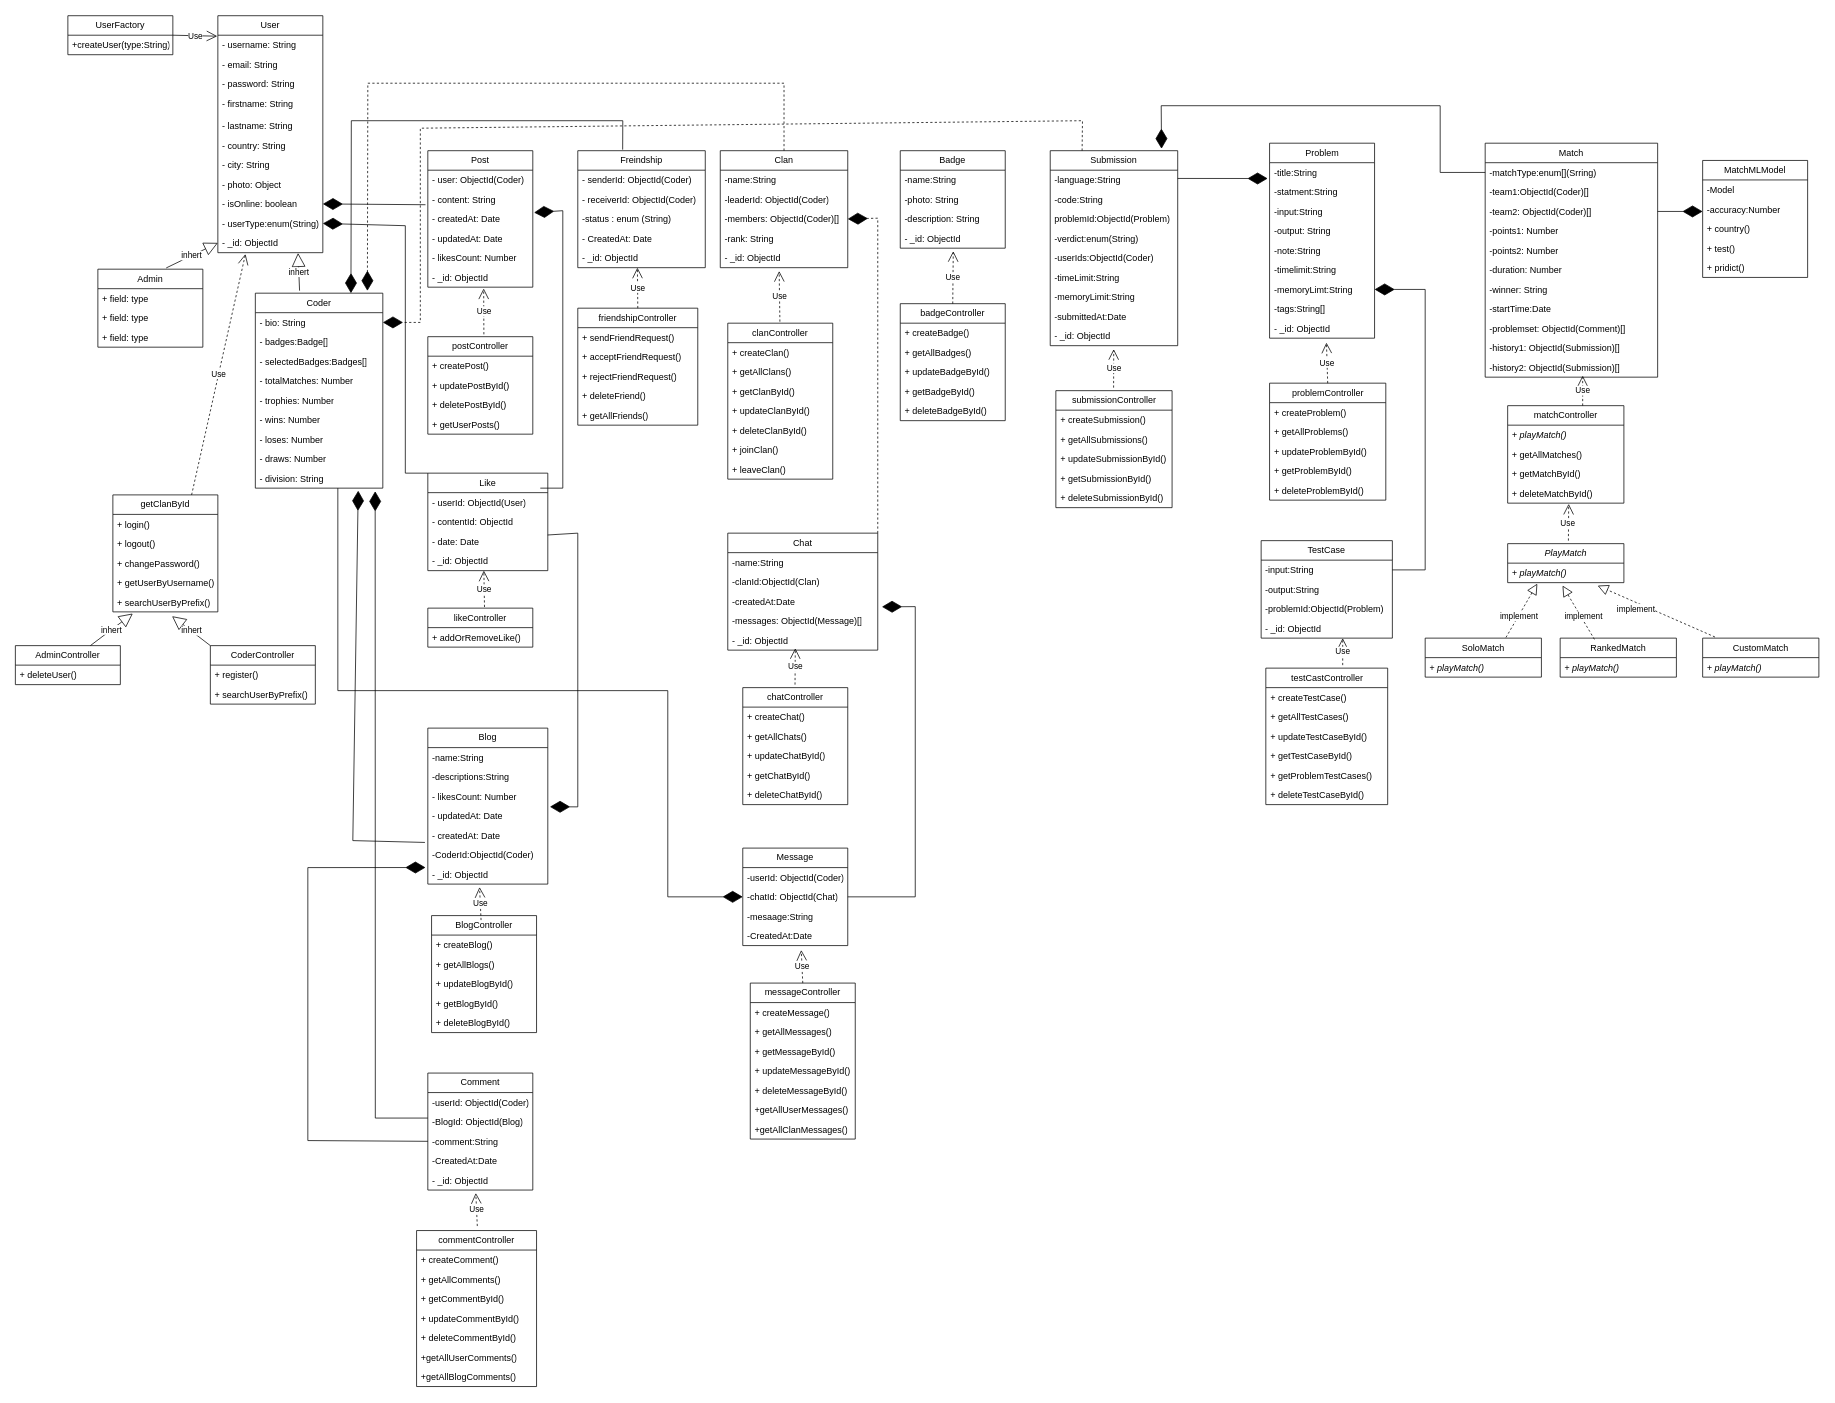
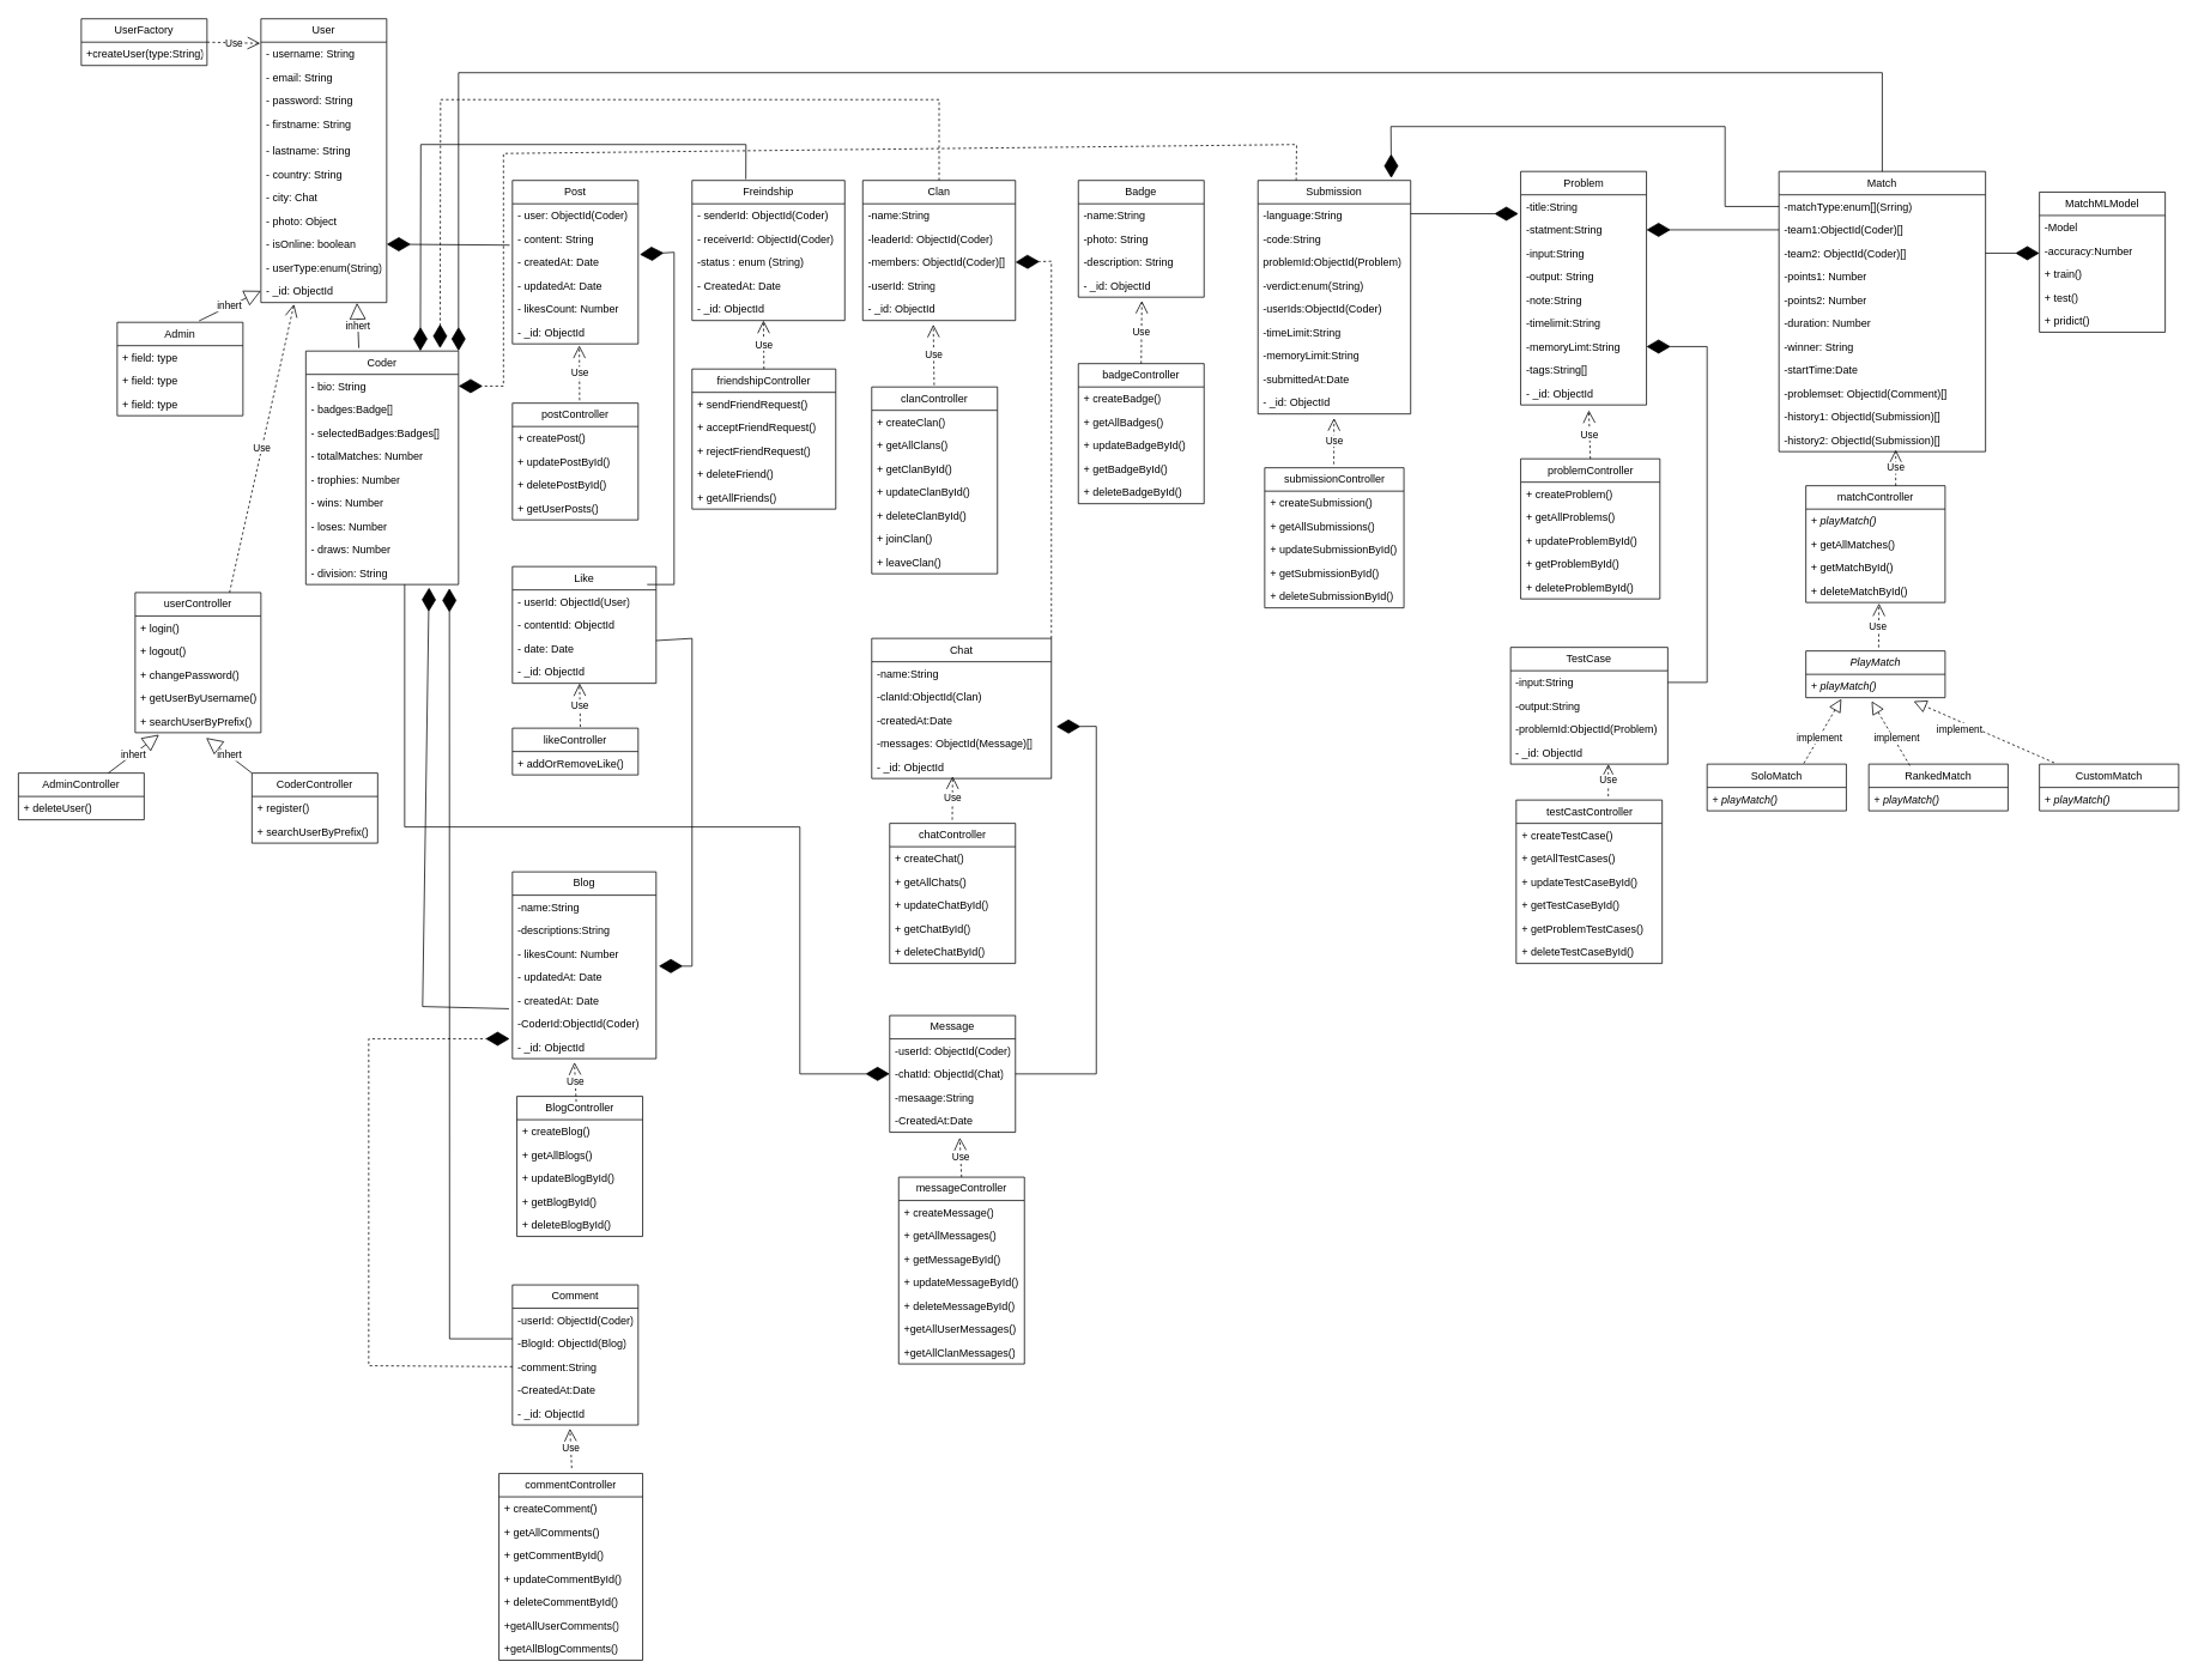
- <mxCell id="231" value="Use" style="endArrow=open;endSize=12;dashed=0;html=1;rounded=0;exitX=1;exitY=0.5;exitDx=0;exitDy=0;entryX=-0.006;entryY=0.05;entryDx=0;entryDy=0;entryPerimeter=0;" parent="1" source="229" target="194" edge="1"><mxGeometry width="160" relative="1" as="geometry"><mxPoint x="180" y="100" as="sourcePoint" /><mxPoint x="340" y="100" as="targetPoint" /></mxGeometry></mxCell>
+ <mxCell id="231" value="Use" style="endArrow=open;endSize=12;dashed=1;html=1;rounded=0;exitX=1;exitY=0.5;exitDx=0;exitDy=0;entryX=-0.006;entryY=0.05;entryDx=0;entryDy=0;entryPerimeter=0;" parent="1" source="229" target="194" edge="1"><mxGeometry width="160" relative="1" as="geometry"><mxPoint x="180" y="100" as="sourcePoint" /><mxPoint x="340" y="100" as="targetPoint" /></mxGeometry></mxCell>
+ <mxCell id="225" value="" style="endArrow=diamondThin;endFill=1;endSize=24;html=1;rounded=0;exitX=0.5;exitY=0;exitDx=0;exitDy=0;entryX=1;entryY=0;entryDx=0;entryDy=0;" parent="1" source="143" target="2" edge="1"><mxGeometry width="160" relative="1" as="geometry"><mxPoint x="2100" y="130" as="sourcePoint" /><mxPoint x="720" y="30" as="targetPoint" /><Array as="points"><mxPoint x="2095" y="80" /><mxPoint x="510" y="80" /></Array></mxGeometry></mxCell>
- <mxCell id="200" value="- city: String" style="text;strokeColor=none;fillColor=none;align=left;verticalAlign=top;spacingLeft=4;spacingRight=4;overflow=hidden;rotatable=0;points=[[0,0.5],[1,0.5]];portConstraint=eastwest;whiteSpace=wrap;html=1;" parent="193" vertex="1"><mxGeometry y="186" width="140" height="26" as="geometry" /></mxCell>
+ <mxCell id="200" value="- city: Chat" style="text;strokeColor=none;fillColor=none;align=left;verticalAlign=top;spacingLeft=4;spacingRight=4;overflow=hidden;rotatable=0;points=[[0,0.5],[1,0.5]];portConstraint=eastwest;whiteSpace=wrap;html=1;" parent="193" vertex="1"><mxGeometry y="186" width="140" height="26" as="geometry" /></mxCell>
+ <mxCell id="224" value="" style="endArrow=diamondThin;endFill=1;endSize=24;html=1;rounded=0;entryX=1;entryY=0.5;entryDx=0;entryDy=0;exitX=0;exitY=0.5;exitDx=0;exitDy=0;" parent="1" source="145" target="92" edge="1"><mxGeometry width="160" relative="1" as="geometry"><mxPoint x="1890" y="240" as="sourcePoint" /><mxPoint x="2080" y="240" as="targetPoint" /></mxGeometry></mxCell>
- <mxCell id="163" value="+ country()" style="text;strokeColor=none;fillColor=none;align=left;verticalAlign=top;spacingLeft=4;spacingRight=4;overflow=hidden;rotatable=0;points=[[0,0.5],[1,0.5]];portConstraint=eastwest;whiteSpace=wrap;html=1;" parent="160" vertex="1"><mxGeometry y="78" width="140" height="26" as="geometry" /></mxCell>
+ <mxCell id="163" value="+ train()" style="text;strokeColor=none;fillColor=none;align=left;verticalAlign=top;spacingLeft=4;spacingRight=4;overflow=hidden;rotatable=0;points=[[0,0.5],[1,0.5]];portConstraint=eastwest;whiteSpace=wrap;html=1;" parent="160" vertex="1"><mxGeometry y="78" width="140" height="26" as="geometry" /></mxCell>
- <mxCell id="53" value="-rank: String" style="text;strokeColor=none;fillColor=none;align=left;verticalAlign=top;spacingLeft=4;spacingRight=4;overflow=hidden;rotatable=0;points=[[0,0.5],[1,0.5]];portConstraint=eastwest;whiteSpace=wrap;html=1;" parent="49" vertex="1"><mxGeometry y="104" width="170" height="26" as="geometry" /></mxCell>
+ <mxCell id="53" value="-userId: String" style="text;strokeColor=none;fillColor=none;align=left;verticalAlign=top;spacingLeft=4;spacingRight=4;overflow=hidden;rotatable=0;points=[[0,0.5],[1,0.5]];portConstraint=eastwest;whiteSpace=wrap;html=1;" parent="49" vertex="1"><mxGeometry y="104" width="170" height="26" as="geometry" /></mxCell>
- <mxCell id="215" value="" style="endArrow=diamondThin;endFill=1;endSize=24;html=1;rounded=0;entryX=1;entryY=0.5;entryDx=0;entryDy=0;exitX=0;exitY=0;exitDx=0;exitDy=0;" parent="1" source="30" target="203" edge="1"><mxGeometry width="160" relative="1" as="geometry"><mxPoint x="577" y="282" as="sourcePoint" /><mxPoint x="440" y="281" as="targetPoint" /><Array as="points"><mxPoint x="540" y="630" /><mxPoint x="540" y="300" /></Array></mxGeometry></mxCell>
- <mxCell id="12" value="getClanById" style="swimlane;fontStyle=0;childLayout=stackLayout;horizontal=1;startSize=26;fillColor=none;horizontalStack=0;resizeParent=1;resizeParentMax=0;resizeLast=0;collapsible=1;marginBottom=0;whiteSpace=wrap;html=1;" parent="1" vertex="1"><mxGeometry x="150" y="659" width="140" height="156" as="geometry" /></mxCell>
+ <mxCell id="12" value="userController" style="swimlane;fontStyle=0;childLayout=stackLayout;horizontal=1;startSize=26;fillColor=none;horizontalStack=0;resizeParent=1;resizeParentMax=0;resizeLast=0;collapsible=1;marginBottom=0;whiteSpace=wrap;html=1;" parent="1" vertex="1"><mxGeometry x="150" y="659" width="140" height="156" as="geometry" /></mxCell>
- <mxCell id="268" value="" style="endArrow=diamondThin;endFill=1;endSize=24;html=1;rounded=0;entryX=-0.019;entryY=1.15;entryDx=0;entryDy=0;entryPerimeter=0;exitX=0;exitY=0.5;exitDx=0;exitDy=0;" edge="1" parent="1" source="254" target="242"><mxGeometry width="160" relative="1" as="geometry"><mxPoint x="420" y="1300" as="sourcePoint" /><mxPoint x="580" y="1300" as="targetPoint" /><Array as="points"><mxPoint x="410" y="1520" /><mxPoint x="410" y="1156" /></Array></mxGeometry></mxCell>
+ <mxCell id="268" value="" style="endArrow=diamondThin;endFill=1;endSize=24;html=1;rounded=0;entryX=-0.019;entryY=1.15;entryDx=0;entryDy=0;entryPerimeter=0;exitX=0;exitY=0.5;exitDx=0;exitDy=0;dashed=1;" edge="1" parent="1" source="254" target="242"><mxGeometry width="160" relative="1" as="geometry"><mxPoint x="420" y="1300" as="sourcePoint" /><mxPoint x="580" y="1300" as="targetPoint" /><Array as="points"><mxPoint x="410" y="1520" /><mxPoint x="410" y="1156" /></Array></mxGeometry></mxCell>
